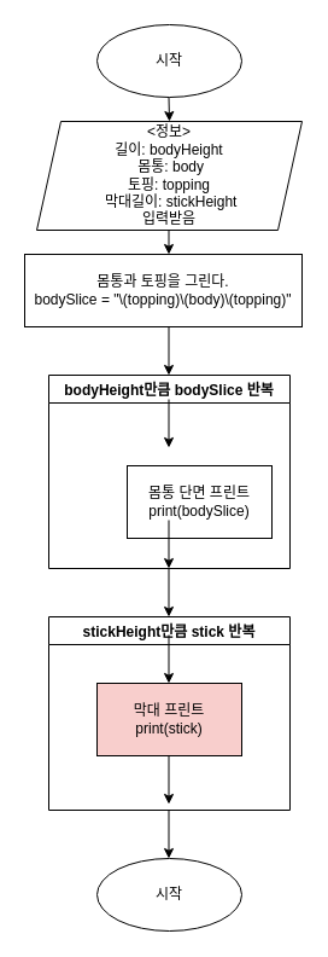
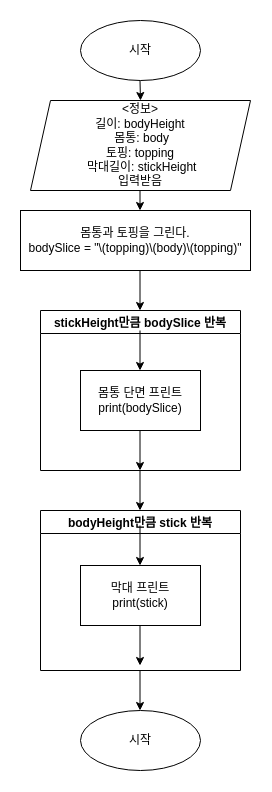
- <mxCell id="4" value="bodyHeight만큼 bodySlice 반복" style="swimlane;" vertex="1" parent="1"><mxGeometry x="40" y="310" width="200" height="160" as="geometry" /></mxCell>
+ <mxCell id="4" value="stickHeight만큼 bodySlice 반복" style="swimlane;" vertex="1" parent="1"><mxGeometry x="40" y="310" width="200" height="160" as="geometry" /></mxCell>
- <mxCell id="5" value="몸통 단면 프린트&lt;br&gt;print(bodySlice)" style="rounded=0;whiteSpace=wrap;html=1;" vertex="1" parent="4"><mxGeometry x="65" y="75" width="120" height="60" as="geometry" /></mxCell>
+ <mxCell id="5" value="몸통 단면 프린트&lt;br&gt;print(bodySlice)" style="rounded=0;whiteSpace=wrap;html=1;" vertex="1" parent="4"><mxGeometry x="40" y="60" width="120" height="60" as="geometry" /></mxCell>
- <mxCell id="14" value="stickHeight만큼 stick 반복" style="swimlane;" vertex="1" parent="1"><mxGeometry x="40" y="510" width="200" height="160" as="geometry" /></mxCell>
+ <mxCell id="14" value="bodyHeight만큼 stick 반복" style="swimlane;" vertex="1" parent="1"><mxGeometry x="40" y="510" width="200" height="160" as="geometry" /></mxCell>
- <mxCell id="16" value="막대 프린트&lt;br&gt;print(stick)" style="rounded=0;whiteSpace=wrap;html=1;fillColor=#f8cecc;" vertex="1" parent="14"><mxGeometry x="40" y="55" width="120" height="60" as="geometry" /></mxCell>
+ <mxCell id="16" value="막대 프린트&lt;br&gt;print(stick)" style="rounded=0;whiteSpace=wrap;html=1;" vertex="1" parent="14"><mxGeometry x="40" y="55" width="120" height="60" as="geometry" /></mxCell>
